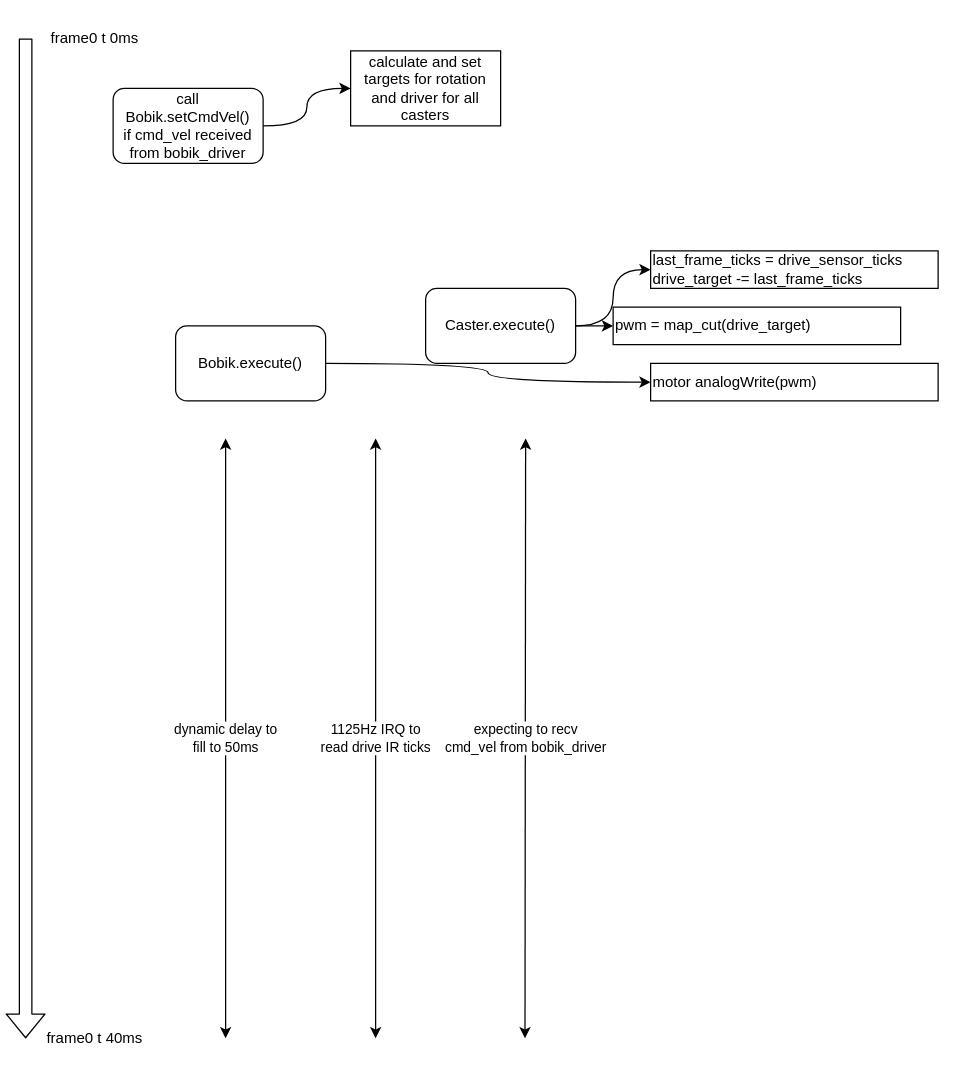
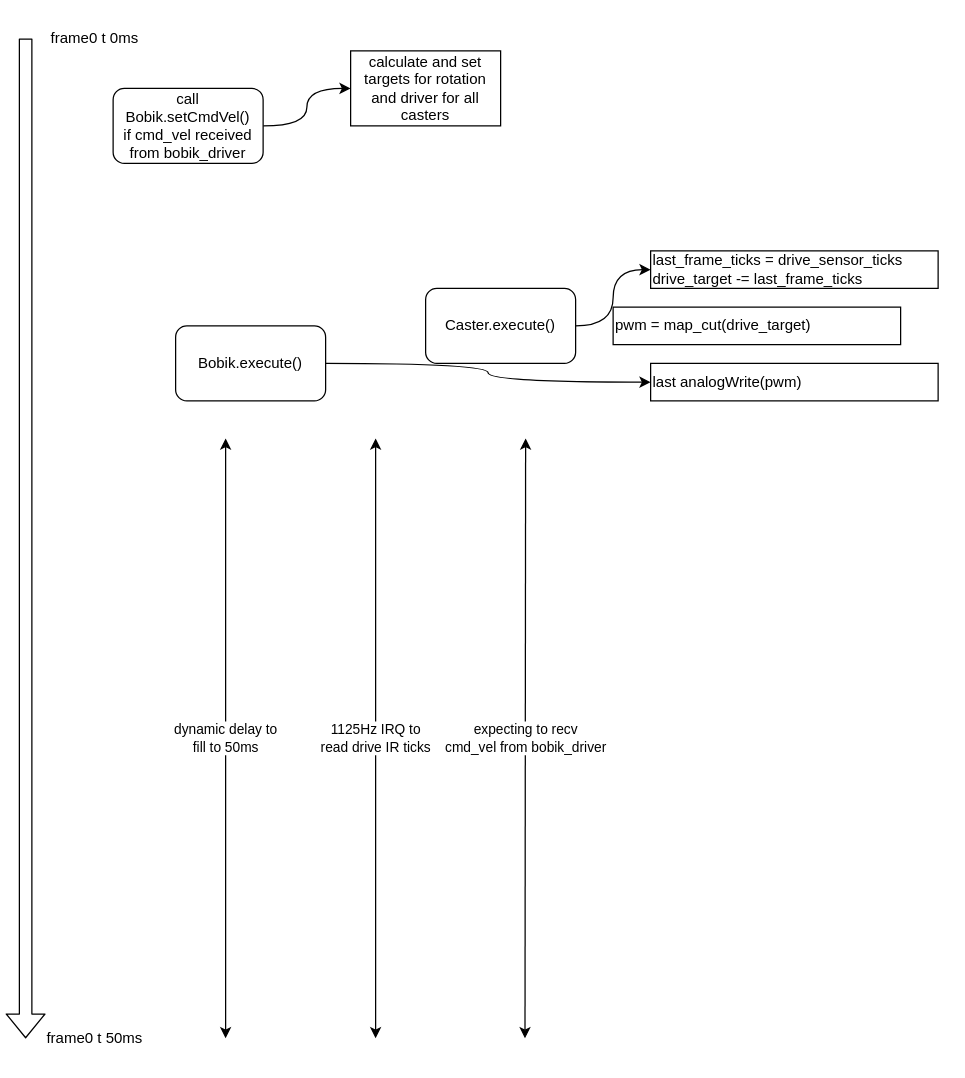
- <mxCell id="9" style="edgeStyle=orthogonalEdgeStyle;curved=1;orthogonalLoop=1;jettySize=auto;html=1;" edge="1" parent="1" source="10" target="17"><mxGeometry relative="1" as="geometry" /></mxCell>
- <mxCell id="18" value="motor analogWrite(pwm)" style="rounded=0;whiteSpace=wrap;html=1;align=left;" vertex="1" parent="1"><mxGeometry x="520" y="290" width="230" height="30" as="geometry" /></mxCell>
+ <mxCell id="18" value="last analogWrite(pwm)" style="rounded=0;whiteSpace=wrap;html=1;align=left;" vertex="1" parent="1"><mxGeometry x="520" y="290" width="230" height="30" as="geometry" /></mxCell>
- <mxCell id="4" value="frame0 t 40ms" style="text;html=1;align=center;verticalAlign=middle;resizable=0;points=[];autosize=1;" vertex="1" parent="1"><mxGeometry x="30" y="820" width="90" height="20" as="geometry" /></mxCell>
+ <mxCell id="4" value="frame0 t 50ms" style="text;html=1;align=center;verticalAlign=middle;resizable=0;points=[];autosize=1;" vertex="1" parent="1"><mxGeometry x="30" y="820" width="90" height="20" as="geometry" /></mxCell>
